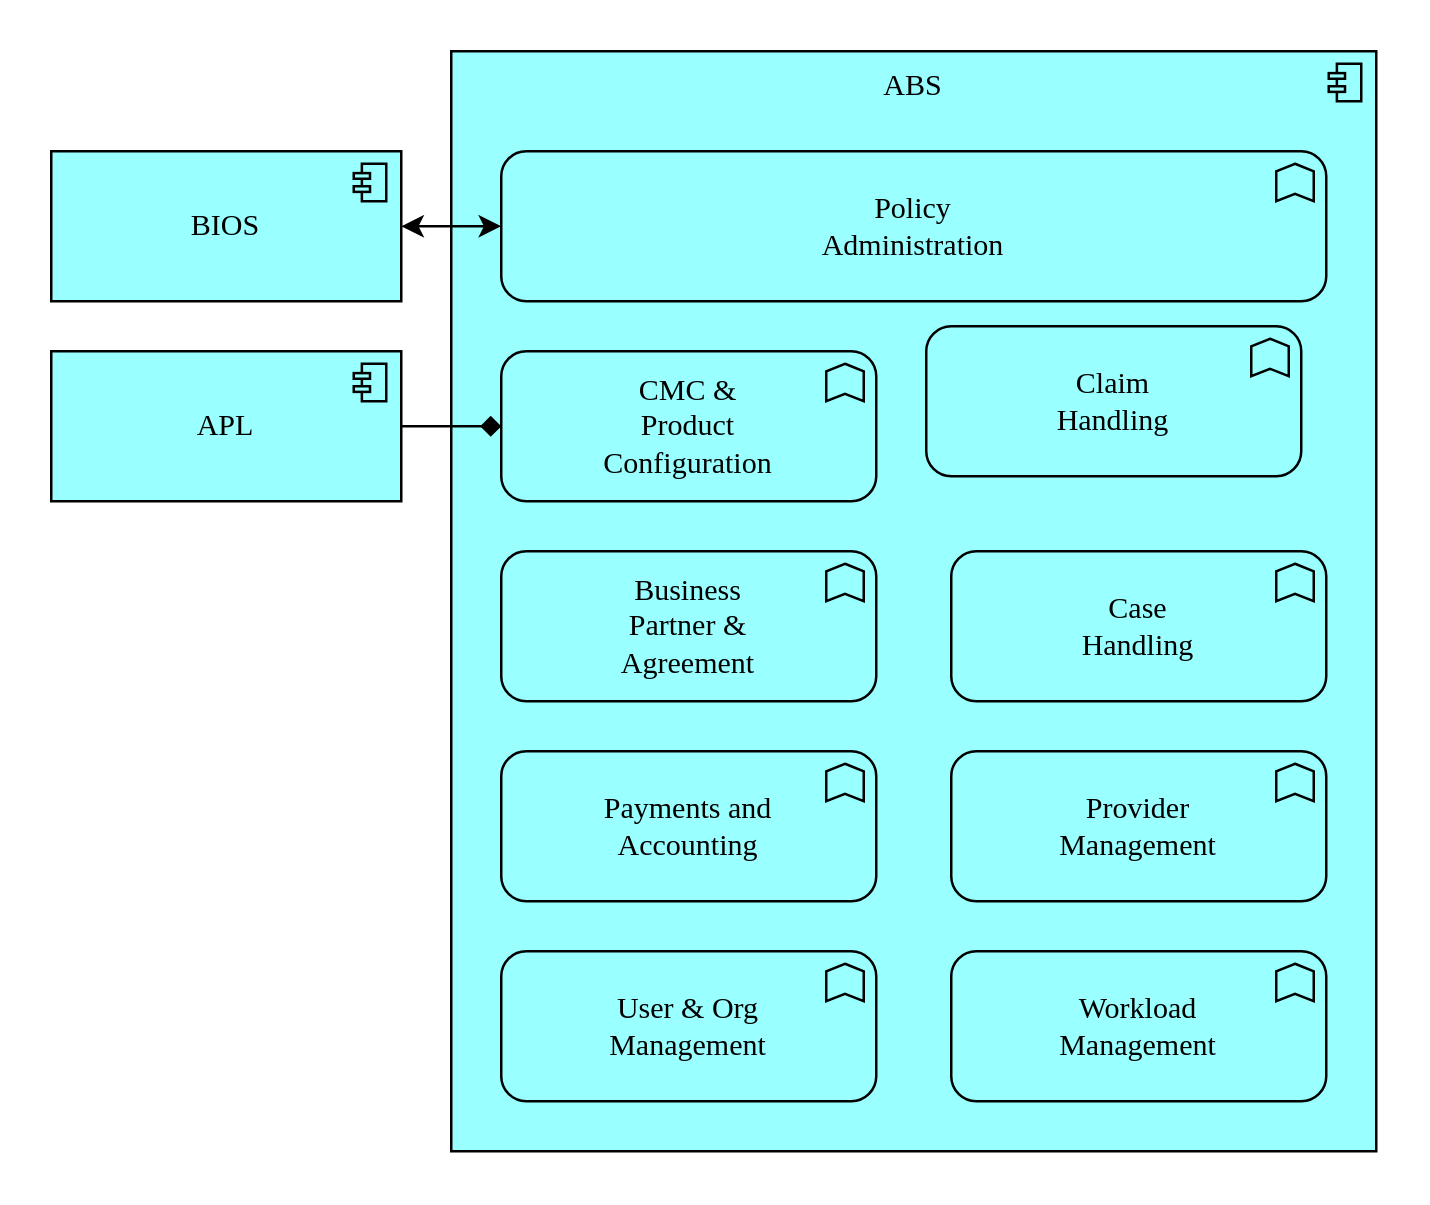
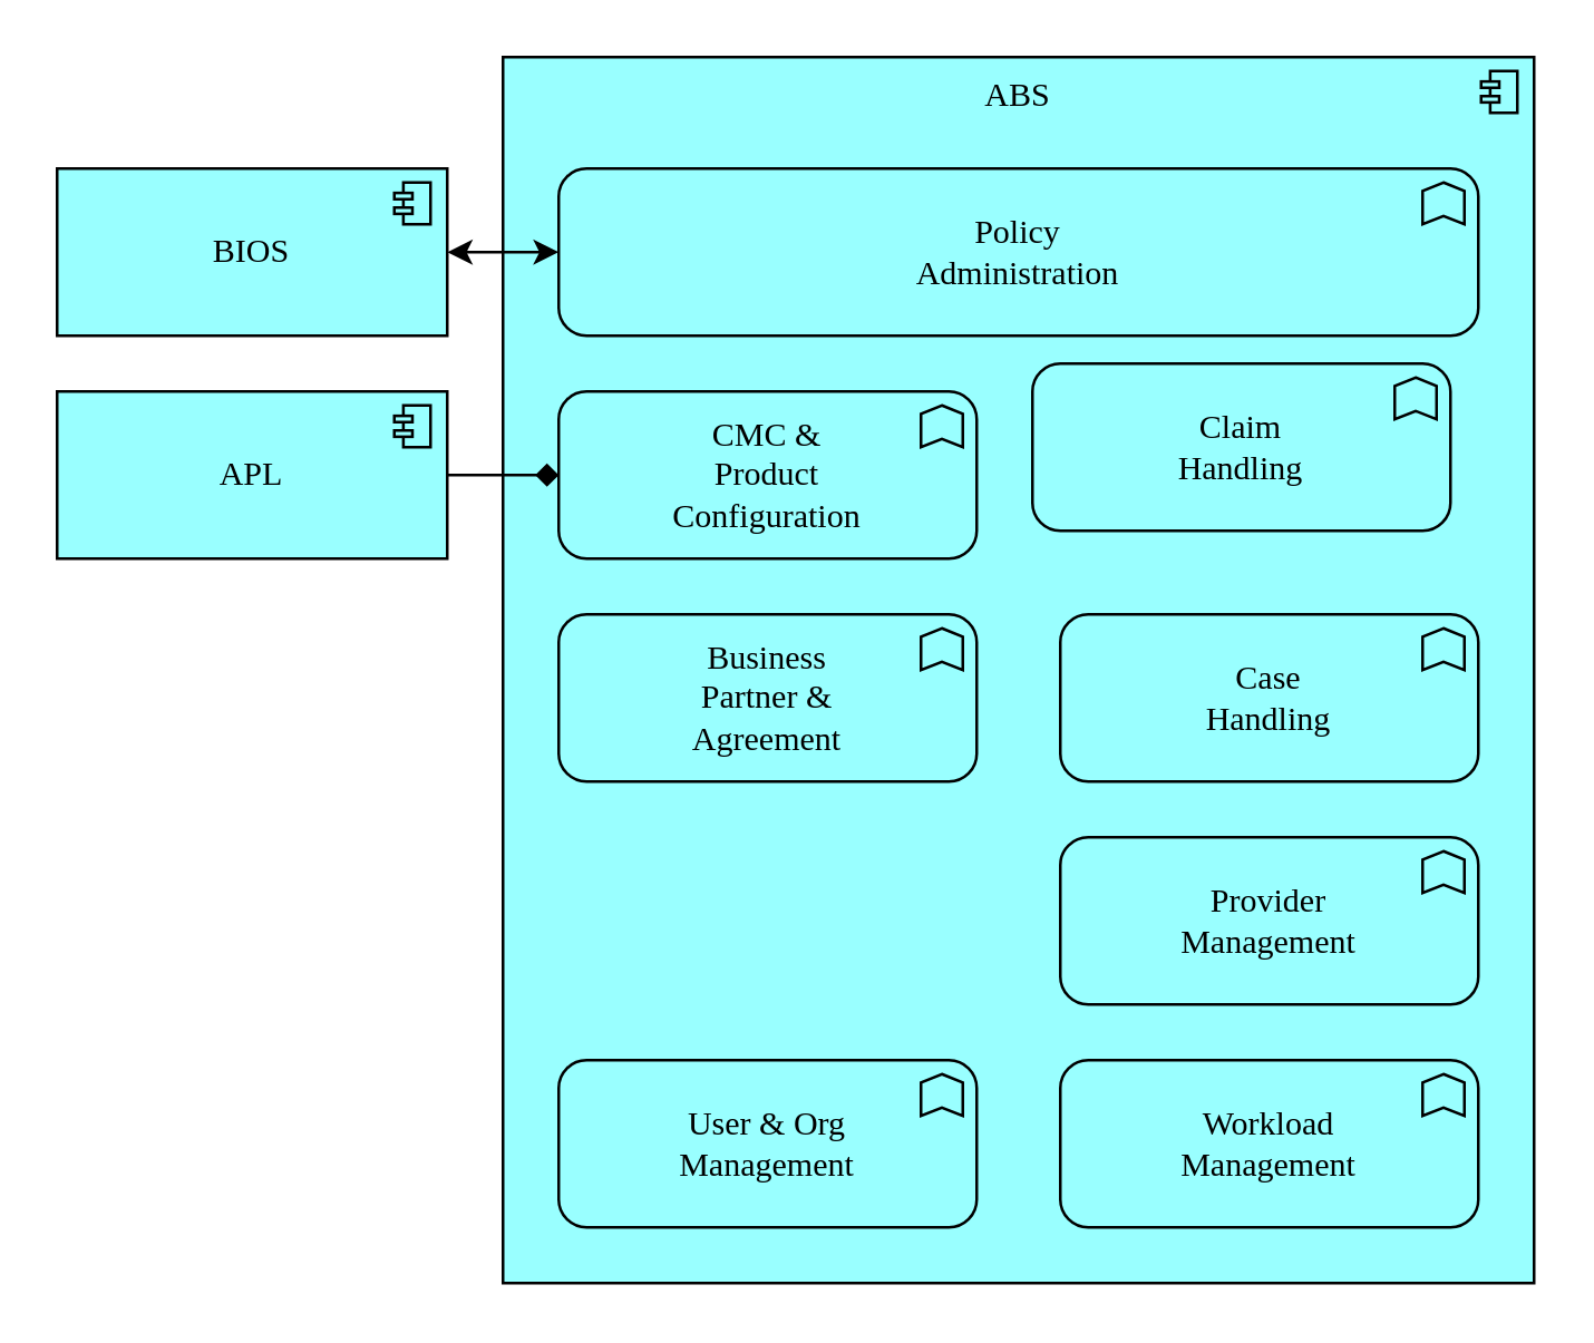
- <mxCell id="9" value="&lt;font face=&quot;Poppins&quot;&gt;Payments and&lt;br&gt;Accounting&lt;/font&gt;" style="html=1;outlineConnect=0;whiteSpace=wrap;fillColor=#99ffff;shape=mxgraph.archimate3.application;appType=func;archiType=rounded;rounded=1;" vertex="1" parent="1"><mxGeometry x="200" y="300" width="150" height="60" as="geometry" /></mxCell>
